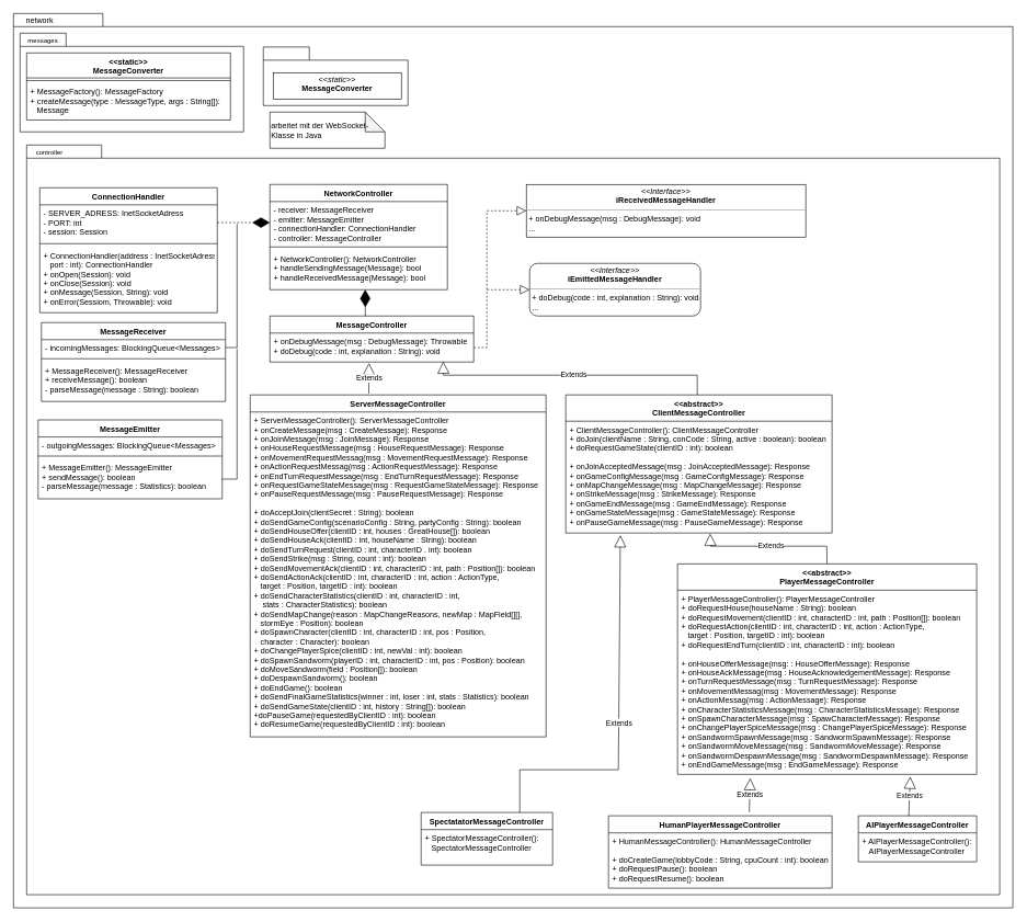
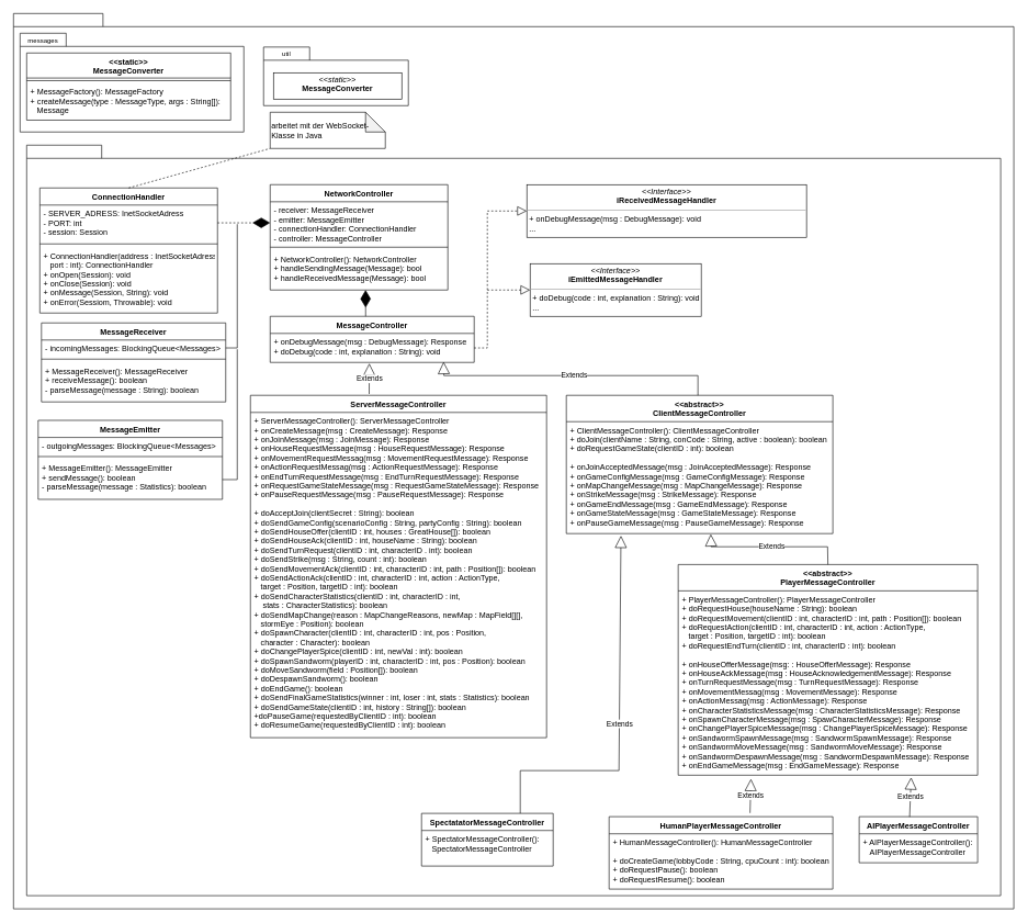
- <mxCell id="14" value="network" style="text;align=center;fontStyle=0;verticalAlign=middle;spacingLeft=3;spacingRight=3;strokeColor=none;rotatable=0;points=[[0,0.5],[1,0.5]];portConstraint=eastwest;" parent="1" vertex="1"><mxGeometry x="20" y="20" width="80" height="20" as="geometry" /></mxCell>
+ <mxCell id="24" value="util" style="text;align=center;fontStyle=0;verticalAlign=middle;spacingLeft=3;spacingRight=3;strokeColor=none;rotatable=0;points=[[0,0.5],[1,0.5]];portConstraint=eastwest;fontSize=10;" parent="1" vertex="1"><mxGeometry x="400" y="71" width="70" height="21" as="geometry" /></mxCell>
- <mxCell id="25" value="controller" style="text;align=center;fontStyle=0;verticalAlign=middle;spacingLeft=3;spacingRight=3;strokeColor=none;rotatable=0;points=[[0,0.5],[1,0.5]];portConstraint=eastwest;fontSize=10;" parent="1" vertex="1"><mxGeometry x="40" y="220" width="70" height="21" as="geometry" /></mxCell>
+ <mxCell id="20" value="" style="endArrow=none;dashed=1;html=1;rounded=0;exitX=0.5;exitY=0;exitDx=0;exitDy=0;entryX=0;entryY=1;entryDx=0;entryDy=0;entryPerimeter=0;" parent="1" source="15" target="19" edge="1"><mxGeometry width="50" height="50" relative="1" as="geometry"><mxPoint x="380" y="90" as="sourcePoint" /><mxPoint x="697.5" y="40" as="targetPoint" /></mxGeometry></mxCell>
- <mxCell id="22" value="&lt;p style=&quot;margin: 0px ; margin-top: 4px ; text-align: center&quot;&gt;&lt;i&gt;&amp;lt;&amp;lt;Interface&amp;gt;&amp;gt;&lt;/i&gt;&lt;br&gt;&lt;b&gt;iEmittedMessageHandler&lt;/b&gt;&lt;/p&gt;&lt;hr size=&quot;1&quot;&gt;&lt;p style=&quot;margin: 0px ; margin-left: 4px&quot;&gt;+ doDebug(code : int, explanation : String): void&lt;/p&gt;&lt;p style=&quot;margin: 0px ; margin-left: 4px&quot;&gt;...&lt;/p&gt;" style="verticalAlign=top;align=left;overflow=fill;fontSize=12;fontFamily=Helvetica;html=1;rounded=1;" parent="1" vertex="1"><mxGeometry x="805" y="400" width="260" height="80" as="geometry" /></mxCell>
+ <mxCell id="22" value="&lt;p style=&quot;margin: 0px ; margin-top: 4px ; text-align: center&quot;&gt;&lt;i&gt;&amp;lt;&amp;lt;Interface&amp;gt;&amp;gt;&lt;/i&gt;&lt;br&gt;&lt;b&gt;iEmittedMessageHandler&lt;/b&gt;&lt;/p&gt;&lt;hr size=&quot;1&quot;&gt;&lt;p style=&quot;margin: 0px ; margin-left: 4px&quot;&gt;+ doDebug(code : int, explanation : String): void&lt;/p&gt;&lt;p style=&quot;margin: 0px ; margin-left: 4px&quot;&gt;...&lt;/p&gt;" style="verticalAlign=top;align=left;overflow=fill;fontSize=12;fontFamily=Helvetica;html=1;" parent="1" vertex="1"><mxGeometry x="805" y="400" width="260" height="80" as="geometry" /></mxCell>
- <mxCell id="27" value="+ onDebugMessage(msg : DebugMessage): Throwable&#10;+ doDebug(code : int, explanation : String): void" style="text;strokeColor=none;fillColor=none;align=left;verticalAlign=top;spacingLeft=4;spacingRight=4;overflow=hidden;rotatable=0;points=[[0,0.5],[1,0.5]];portConstraint=eastwest;" parent="26" vertex="1"><mxGeometry y="26" width="310" height="44" as="geometry" /></mxCell>
+ <mxCell id="27" value="+ onDebugMessage(msg : DebugMessage): Response&#10;+ doDebug(code : int, explanation : String): void" style="text;strokeColor=none;fillColor=none;align=left;verticalAlign=top;spacingLeft=4;spacingRight=4;overflow=hidden;rotatable=0;points=[[0,0.5],[1,0.5]];portConstraint=eastwest;" parent="26" vertex="1"><mxGeometry y="26" width="310" height="44" as="geometry" /></mxCell>
